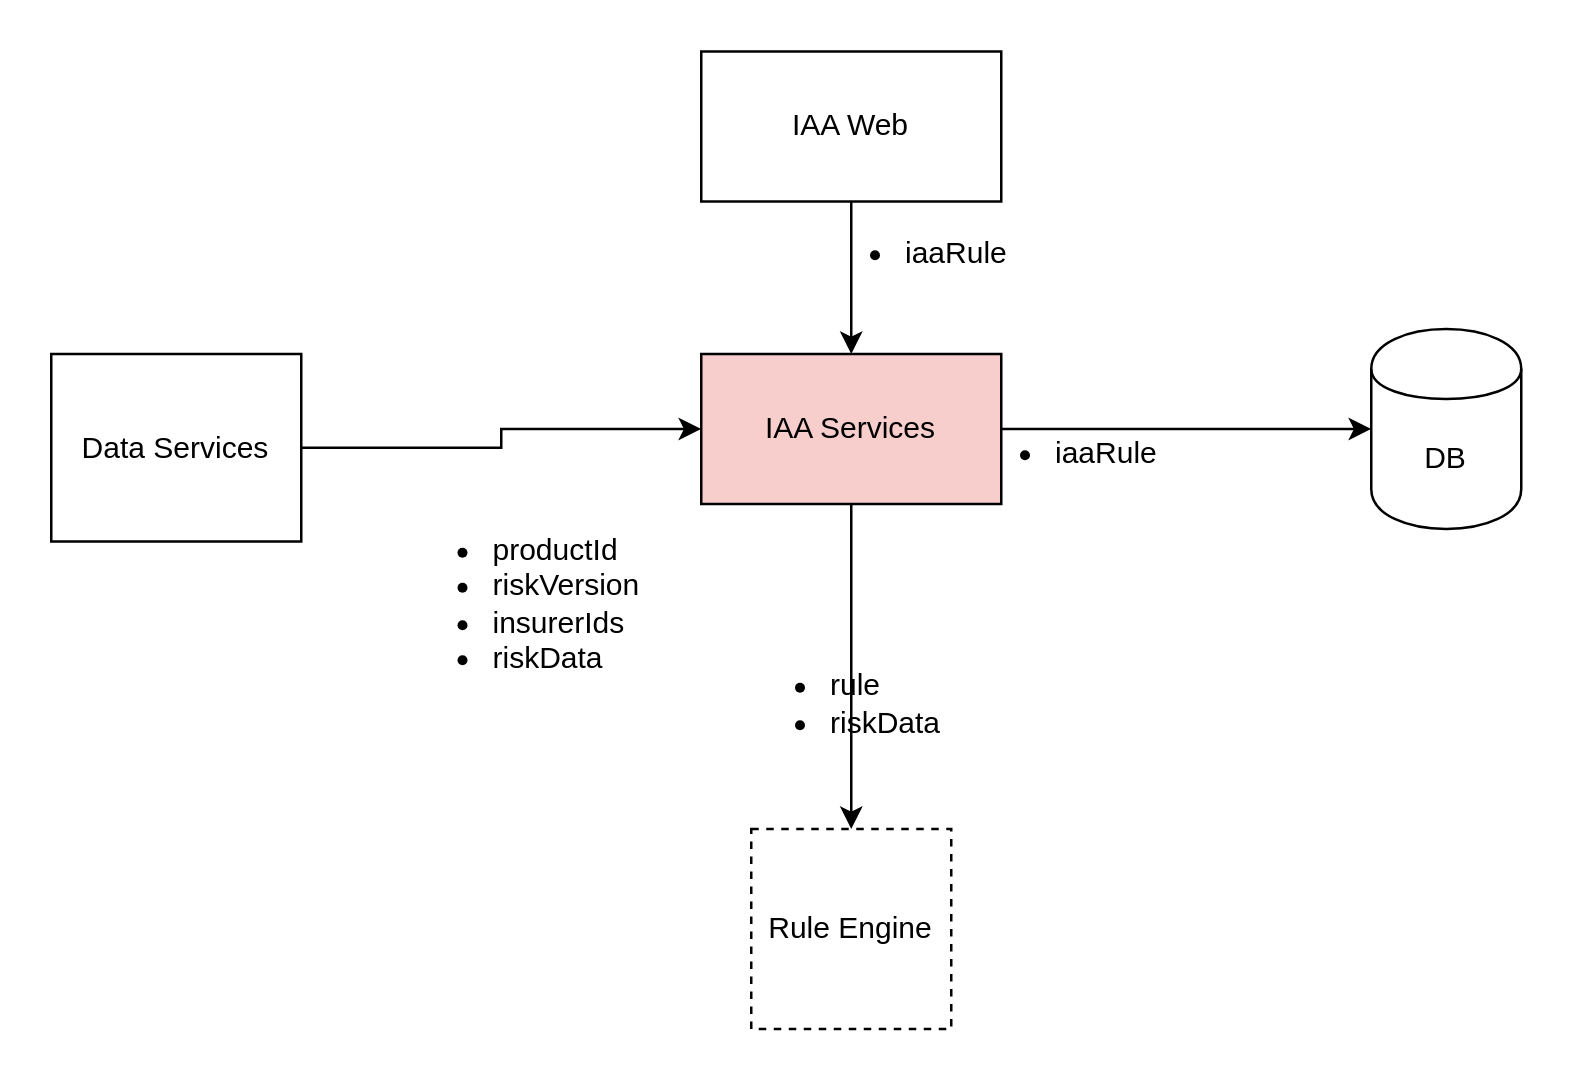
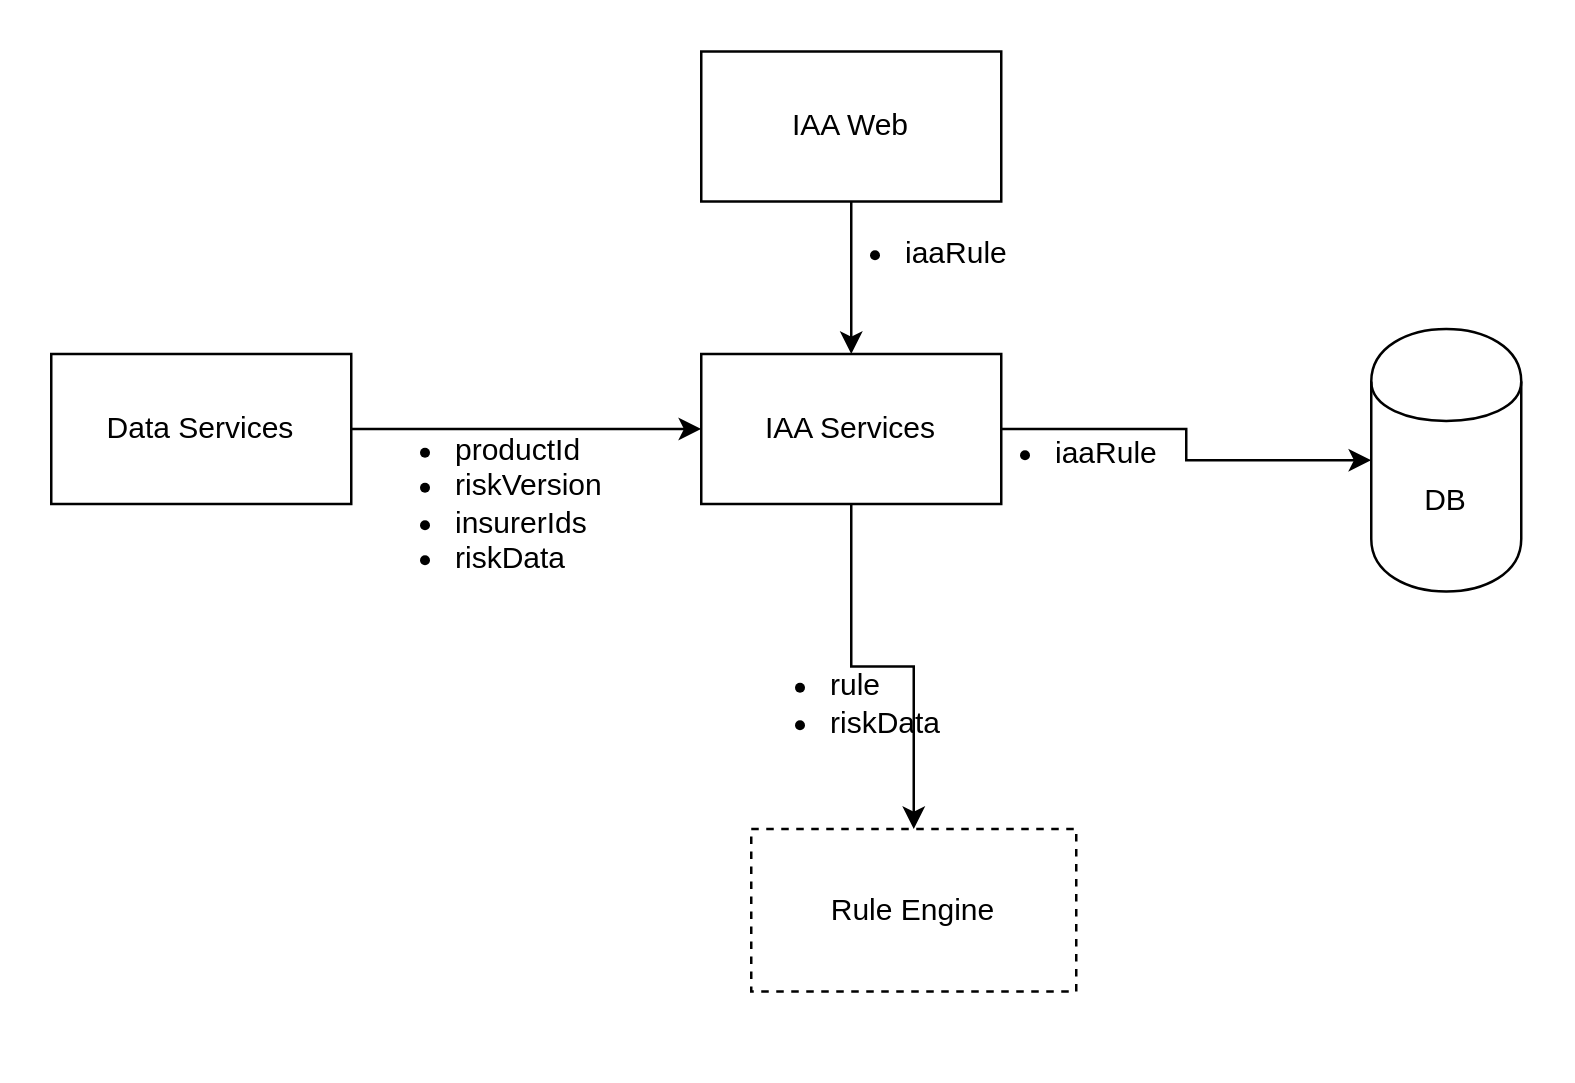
- <mxCell id="7" value="IAA Services" style="rounded=0;whiteSpace=wrap;html=1;fillColor=#f8cecc;" parent="1" vertex="1"><mxGeometry x="280" y="141" width="120" height="60" as="geometry" /></mxCell>
+ <mxCell id="7" value="IAA Services" style="rounded=0;whiteSpace=wrap;html=1;" parent="1" vertex="1"><mxGeometry x="280" y="141" width="120" height="60" as="geometry" /></mxCell>
- <mxCell id="2" value="DB" style="shape=cylinder;whiteSpace=wrap;html=1;boundedLbl=1;backgroundOutline=1;" parent="1" vertex="1"><mxGeometry x="548" y="131" width="60" height="80" as="geometry" /></mxCell>
+ <mxCell id="2" value="DB" style="shape=cylinder;whiteSpace=wrap;html=1;boundedLbl=1;backgroundOutline=1;" parent="1" vertex="1"><mxGeometry x="548" y="131" width="60" height="105" as="geometry" /></mxCell>
- <mxCell id="9" value="Data Services" style="rounded=0;whiteSpace=wrap;html=1;" parent="1" vertex="1"><mxGeometry x="20" y="141" width="100" height="75" as="geometry" /></mxCell>
+ <mxCell id="9" value="Data Services" style="rounded=0;whiteSpace=wrap;html=1;" parent="1" vertex="1"><mxGeometry x="20" y="141" width="120" height="60" as="geometry" /></mxCell>
- <mxCell id="10" value="&lt;ul&gt;&lt;li&gt;productId&lt;/li&gt;&lt;li&gt;riskVersion&lt;/li&gt;&lt;li&gt;insurerIds&lt;/li&gt;&lt;li&gt;riskData&lt;/li&gt;&lt;/ul&gt;" style="whiteSpace=wrap;html=1;aspect=fixed;dashed=1;strokeColor=none;align=left;opacity=0;" parent="1" vertex="1"><mxGeometry x="155" y="201" width="80" height="80" as="geometry" /></mxCell>
+ <mxCell id="10" value="&lt;ul&gt;&lt;li&gt;productId&lt;/li&gt;&lt;li&gt;riskVersion&lt;/li&gt;&lt;li&gt;insurerIds&lt;/li&gt;&lt;li&gt;riskData&lt;/li&gt;&lt;/ul&gt;" style="whiteSpace=wrap;html=1;aspect=fixed;dashed=1;strokeColor=none;align=left;opacity=0;" parent="1" vertex="1"><mxGeometry x="140" y="161" width="80" height="80" as="geometry" /></mxCell>
- <mxCell id="11" value="Rule Engine" style="whiteSpace=wrap;html=1;aspect=fixed;dashed=1;" parent="1" vertex="1"><mxGeometry x="300" y="331" width="80" height="80" as="geometry" /></mxCell>
+ <mxCell id="11" value="Rule Engine" style="whiteSpace=wrap;html=1;aspect=fixed;dashed=1;" parent="1" vertex="1"><mxGeometry x="300" y="331" width="130" height="65" as="geometry" /></mxCell>
